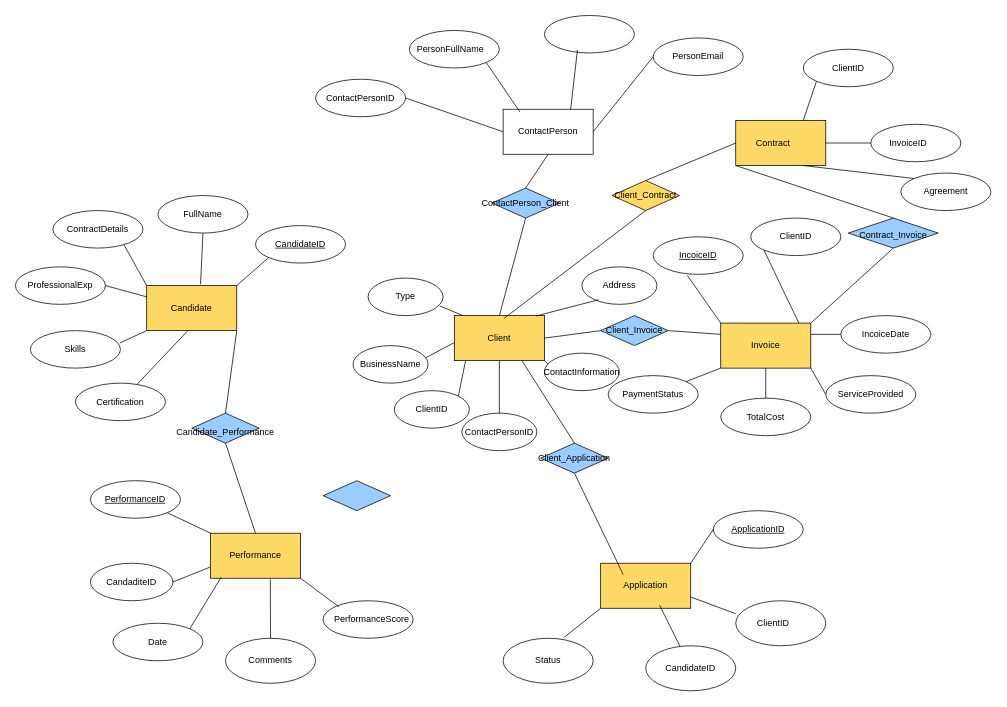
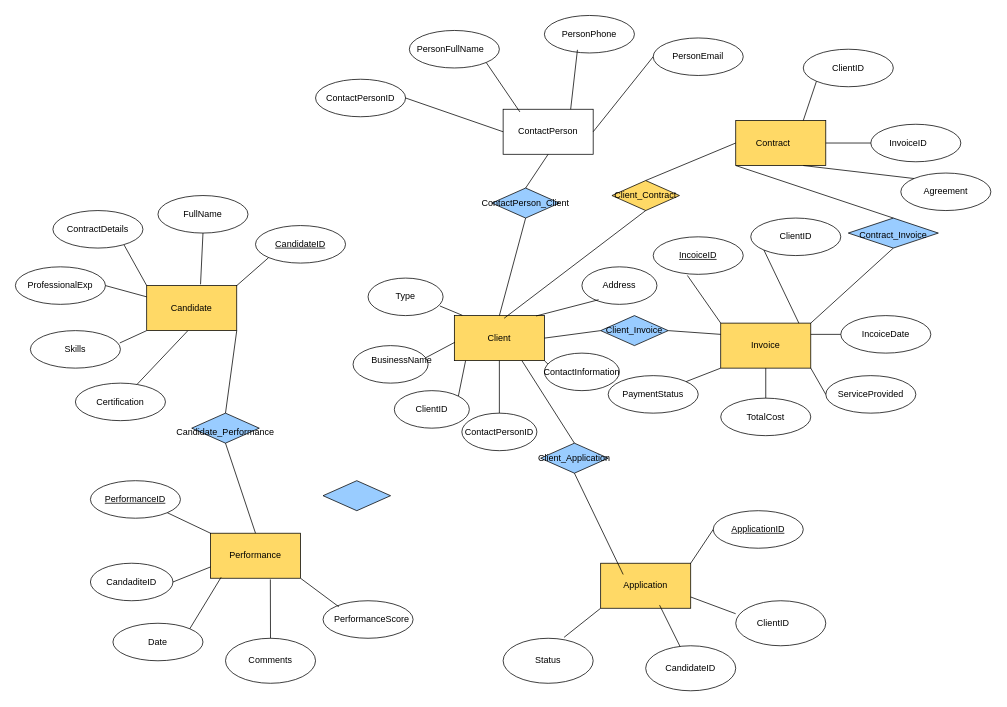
+ <mxCell id="126" value="PersonPhone" style="text;html=1;align=center;verticalAlign=middle;whiteSpace=wrap;rounded=0;" vertex="1" parent="1"><mxGeometry x="755" y="30" width="60" height="30" as="geometry" /></mxCell>
- <mxCell id="112" value="BusinessName" style="text;html=1;align=center;verticalAlign=middle;whiteSpace=wrap;rounded=0;" vertex="1" parent="1"><mxGeometry x="490" y="470" width="60" height="30" as="geometry" /></mxCell>
+ <mxCell id="112" value="BusinessName" style="text;html=1;align=center;verticalAlign=middle;whiteSpace=wrap;rounded=0;" vertex="1" parent="1"><mxGeometry x="505" y="465" width="60" height="30" as="geometry" /></mxCell>
